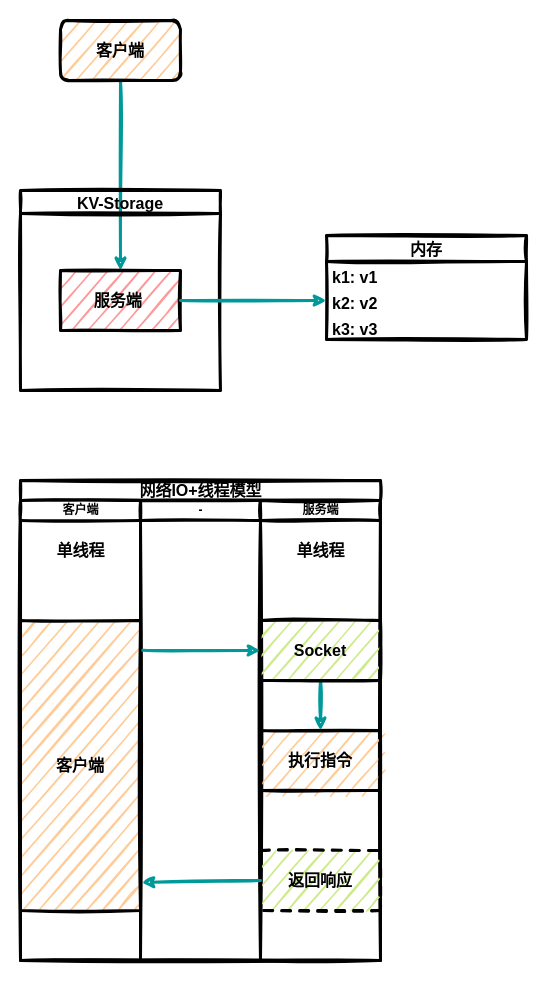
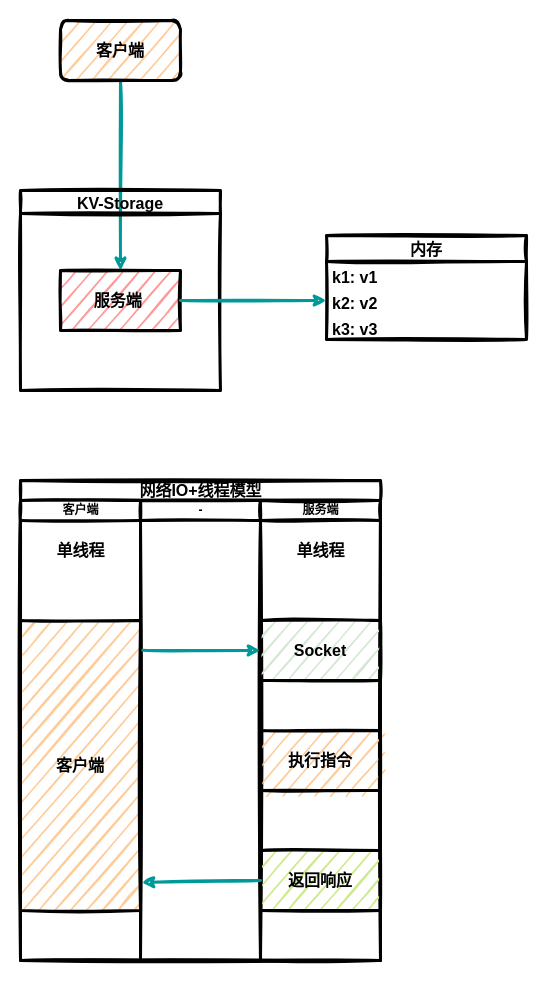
- <mxCell id="18" value="Socket" style="whiteSpace=wrap;html=1;sketch=1;strokeWidth=3;fontSize=16;fontStyle=1;fillColor=#CDEB8B;" vertex="1" parent="15"><mxGeometry y="120" width="120" height="60" as="geometry" /></mxCell>
+ <mxCell id="18" value="Socket" style="whiteSpace=wrap;html=1;sketch=1;strokeWidth=3;fontSize=16;fontStyle=1;fillColor=#d5e8d4;" vertex="1" parent="15"><mxGeometry y="120" width="120" height="60" as="geometry" /></mxCell>
- <mxCell id="17" style="edgeStyle=orthogonalEdgeStyle;rounded=1;orthogonalLoop=1;jettySize=auto;html=1;entryX=0.5;entryY=0;entryDx=0;entryDy=0;strokeColor=#009999;strokeWidth=3;fontSize=16;sketch=1;" edge="1" parent="15" source="18" target="19"><mxGeometry relative="1" as="geometry" /></mxCell>
- <mxCell id="20" value="返回响应" style="whiteSpace=wrap;html=1;sketch=1;strokeWidth=3;fontSize=16;fontStyle=1;fillColor=#CDEB8B;dashed=1;" vertex="1" parent="15"><mxGeometry y="350" width="120" height="60" as="geometry" /></mxCell>
+ <mxCell id="20" value="返回响应" style="whiteSpace=wrap;html=1;sketch=1;strokeWidth=3;fontSize=16;fontStyle=1;fillColor=#CDEB8B;" vertex="1" parent="15"><mxGeometry y="350" width="120" height="60" as="geometry" /></mxCell>
